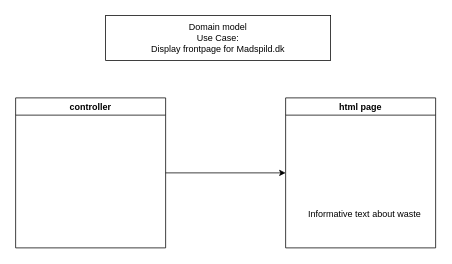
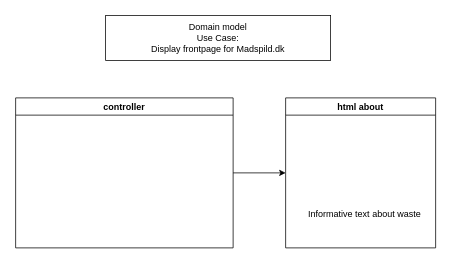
- <mxCell id="5" value="html page" style="swimlane;" vertex="1" parent="1"><mxGeometry x="380" y="130" width="200" height="200" as="geometry" /></mxCell>
+ <mxCell id="5" value="html about" style="swimlane;" vertex="1" parent="1"><mxGeometry x="380" y="130" width="200" height="200" as="geometry" /></mxCell>
- <mxCell id="4" value="controller" style="swimlane;" vertex="1" parent="1"><mxGeometry x="20" y="130" width="200" height="200" as="geometry" /></mxCell>
+ <mxCell id="4" value="controller" style="swimlane;" vertex="1" parent="1"><mxGeometry x="20" y="130" width="290" height="200" as="geometry" /></mxCell>
